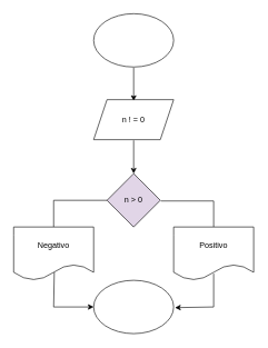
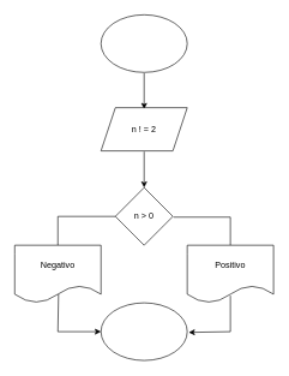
- <mxCell id="13" value="n ! = 0" style="shape=parallelogram;perimeter=parallelogramPerimeter;whiteSpace=wrap;html=1;fixedSize=1;" vertex="1" parent="1"><mxGeometry x="140" y="149" width="120" height="60" as="geometry" /></mxCell>
+ <mxCell id="13" value="n ! = 2" style="shape=parallelogram;perimeter=parallelogramPerimeter;whiteSpace=wrap;html=1;fixedSize=1;" vertex="1" parent="1"><mxGeometry x="140" y="149" width="120" height="60" as="geometry" /></mxCell>
- <mxCell id="5" value="n &amp;gt; 0" style="rhombus;whiteSpace=wrap;html=1;fillColor=#e1d5e7;" vertex="1" parent="1"><mxGeometry x="160" y="260" width="80" height="80" as="geometry" /></mxCell>
+ <mxCell id="5" value="n &amp;gt; 0" style="rhombus;whiteSpace=wrap;html=1;" vertex="1" parent="1"><mxGeometry x="160" y="260" width="80" height="80" as="geometry" /></mxCell>
